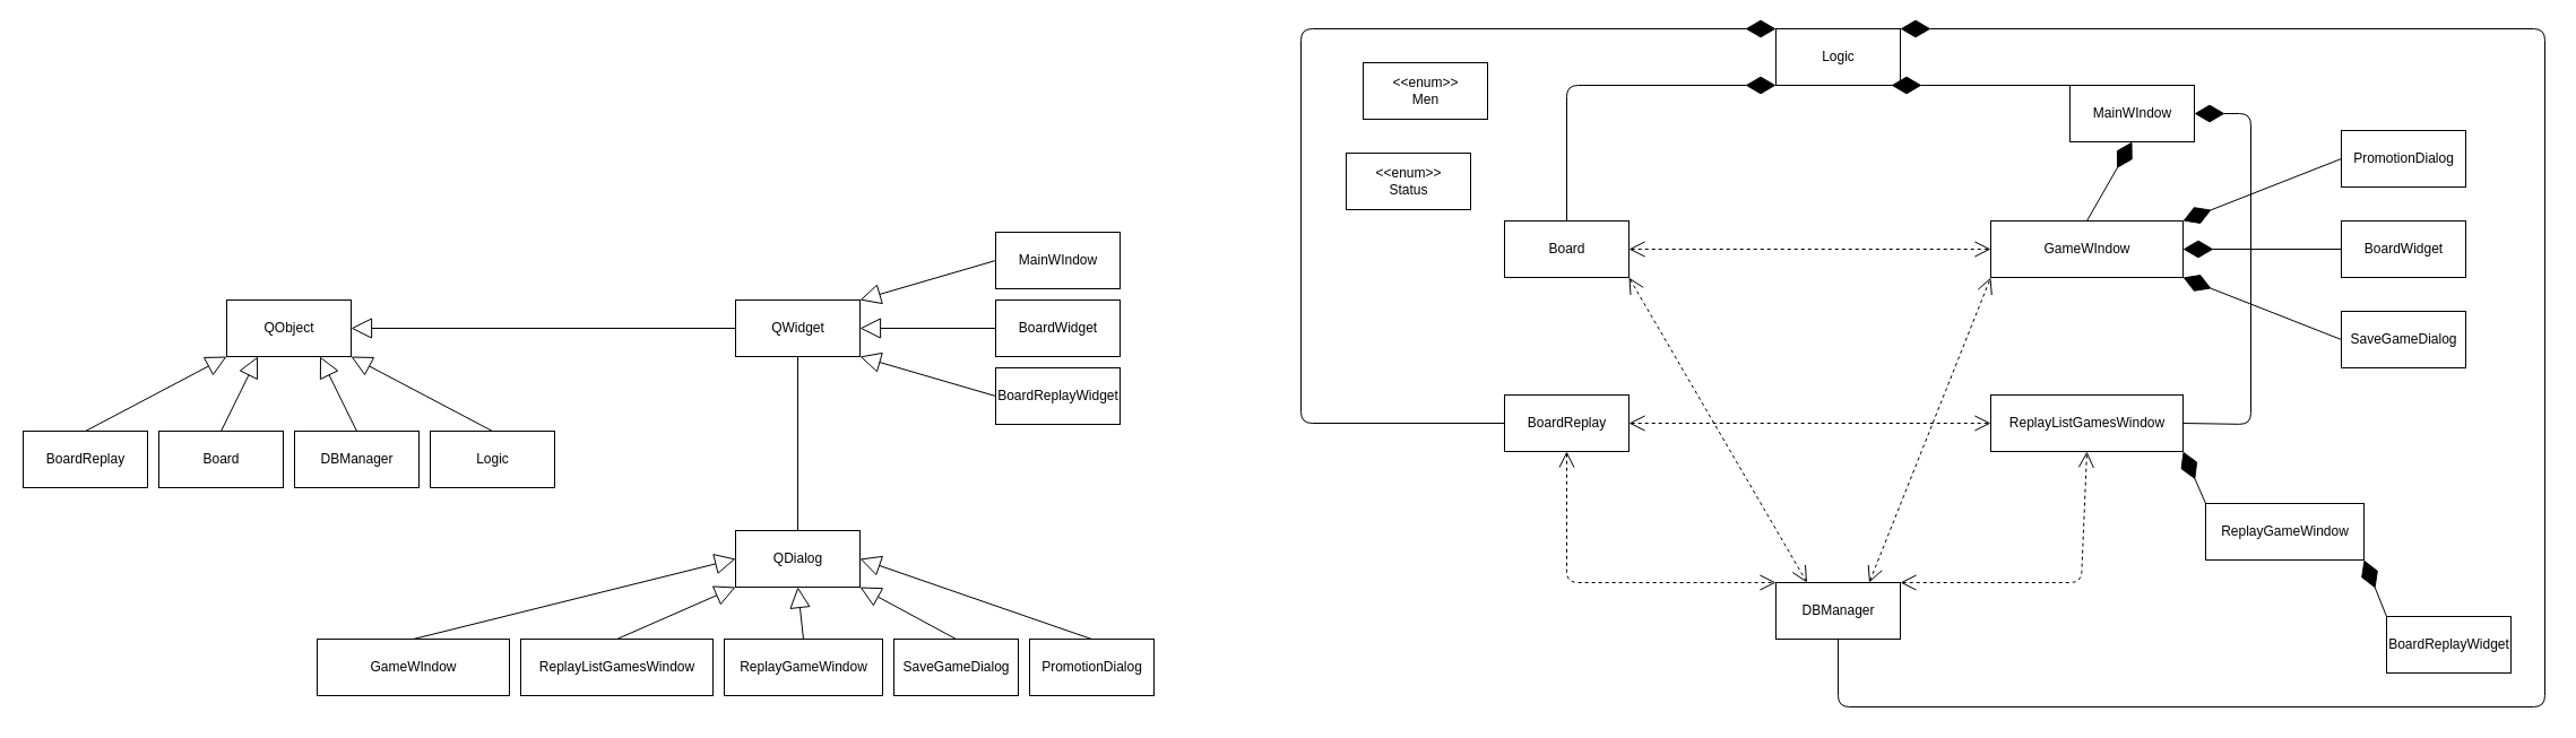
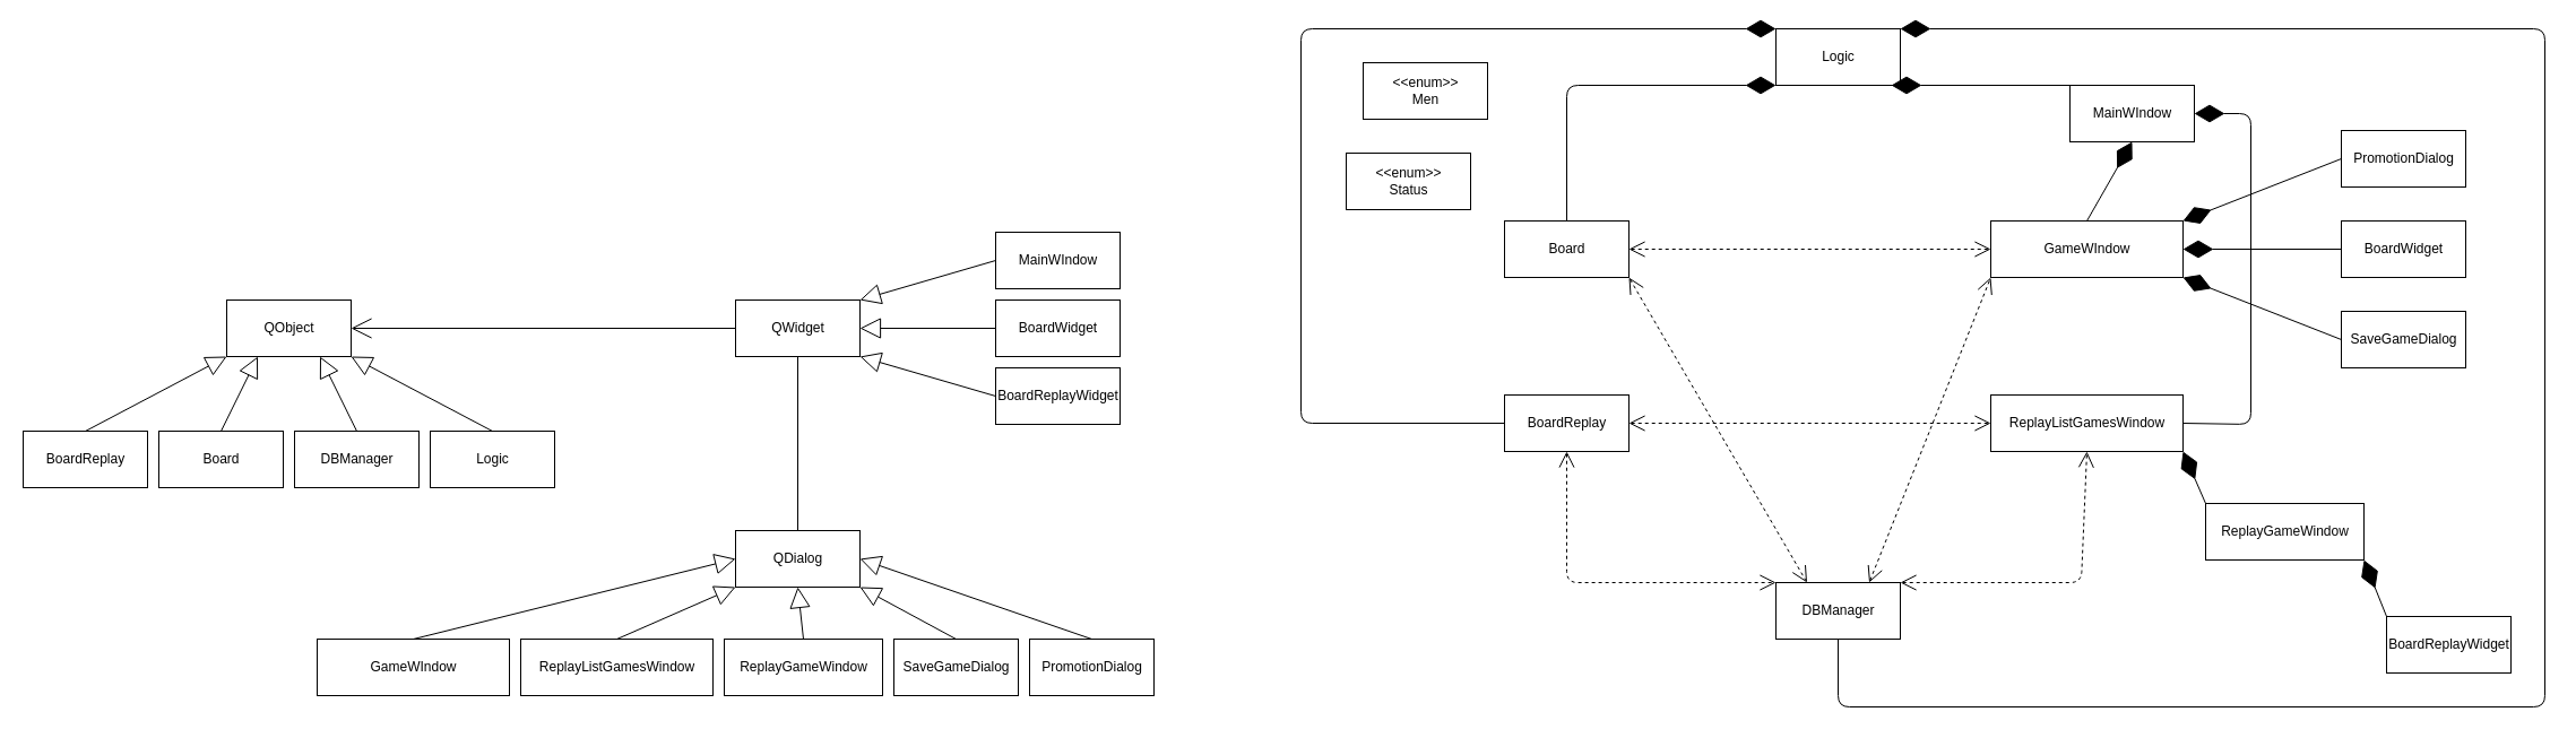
- <mxCell id="52" value="" style="endArrow=block;endSize=16;endFill=0;html=1;entryX=1;entryY=0.5;entryDx=0;entryDy=0;exitX=0;exitY=0.5;exitDx=0;exitDy=0;" edge="1" parent="1" source="47" target="45"><mxGeometry width="160" relative="1" as="geometry"><mxPoint x="150" y="760" as="sourcePoint" /><mxPoint x="310" y="760" as="targetPoint" /></mxGeometry></mxCell>
+ <mxCell id="52" value="" style="endArrow=open;endSize=16;endFill=0;html=1;entryX=1;entryY=0.5;entryDx=0;entryDy=0;exitX=0;exitY=0.5;exitDx=0;exitDy=0;" edge="1" parent="1" source="47" target="45"><mxGeometry width="160" relative="1" as="geometry"><mxPoint x="150" y="760" as="sourcePoint" /><mxPoint x="310" y="760" as="targetPoint" /></mxGeometry></mxCell>
